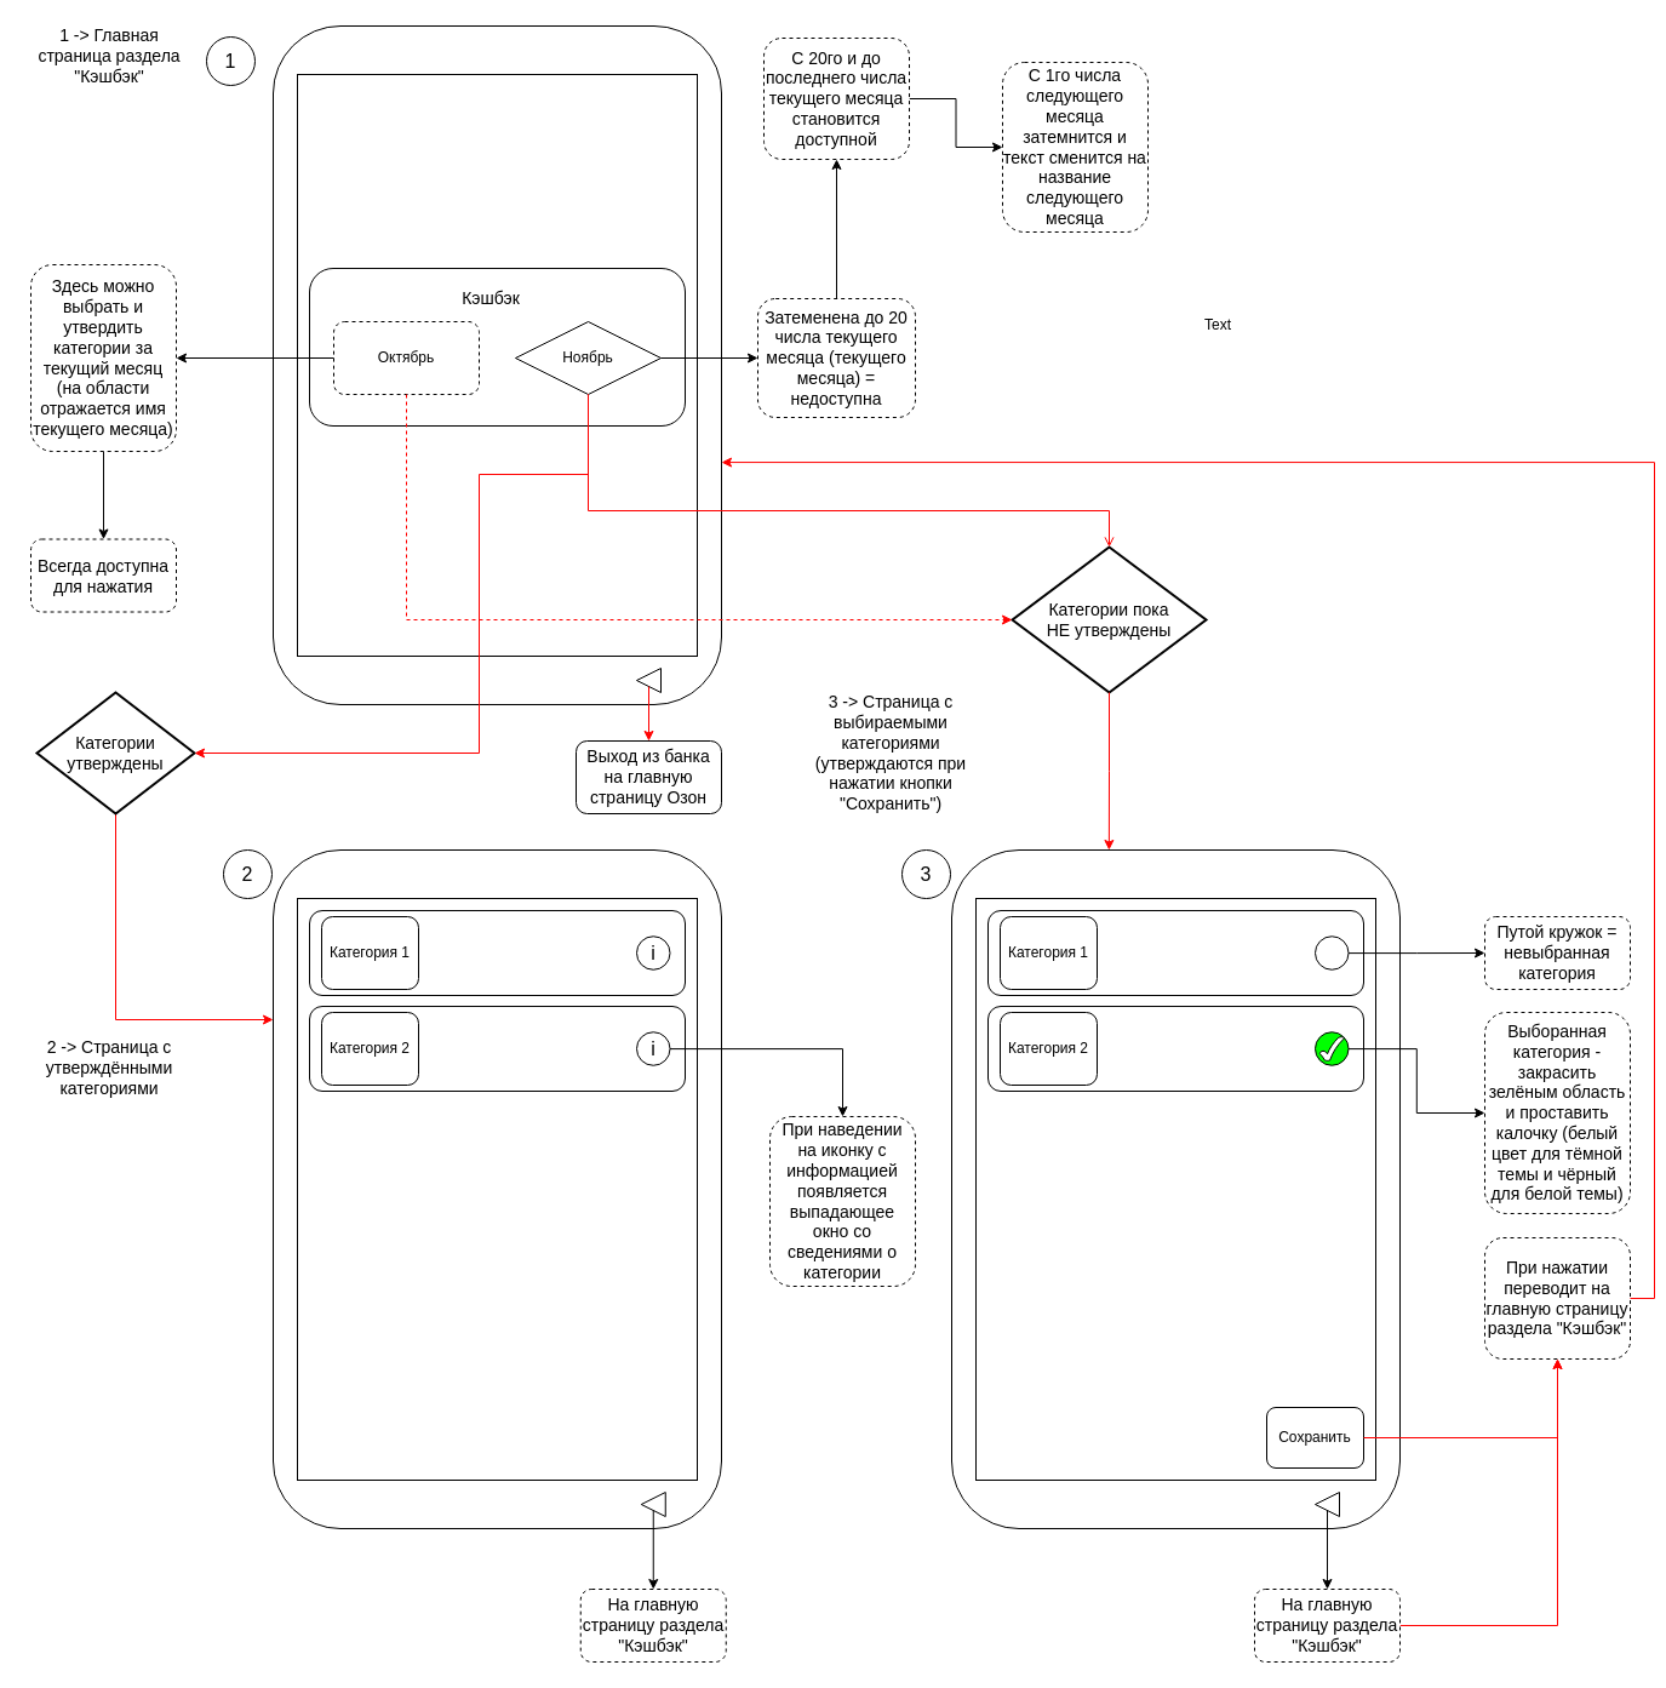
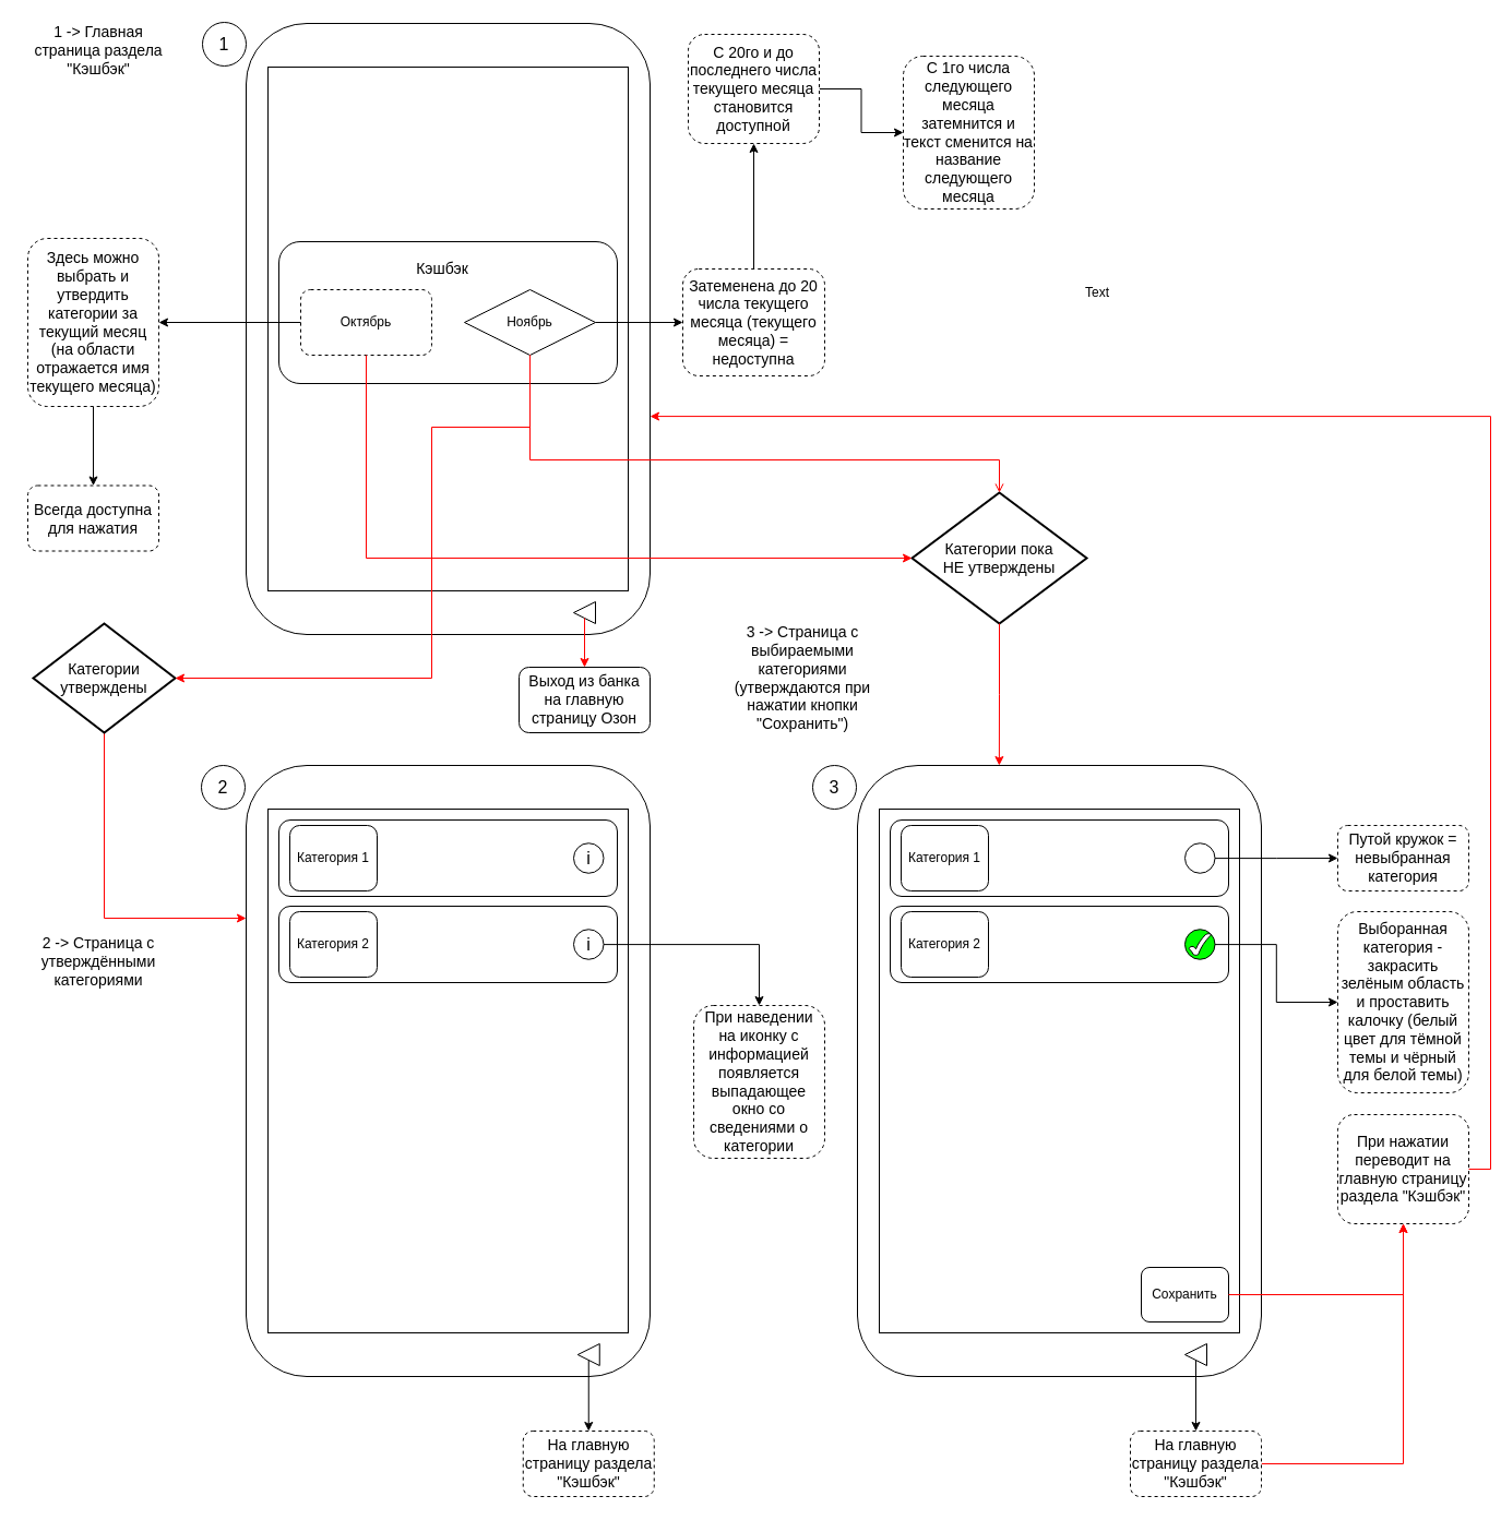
- <mxCell id="48" value="&lt;font size=&quot;3&quot;&gt;1&lt;/font&gt;" style="ellipse;whiteSpace=wrap;html=1;aspect=fixed;" parent="1" vertex="1"><mxGeometry x="170" y="30" width="40" height="40" as="geometry" /></mxCell>
+ <mxCell id="48" value="&lt;font size=&quot;3&quot;&gt;1&lt;/font&gt;" style="ellipse;whiteSpace=wrap;html=1;aspect=fixed;" parent="1" vertex="1"><mxGeometry x="185" y="20" width="40" height="40" as="geometry" /></mxCell>
- <mxCell id="70" style="edgeStyle=orthogonalEdgeStyle;rounded=0;orthogonalLoop=1;jettySize=auto;html=1;exitX=0.5;exitY=1;exitDx=0;exitDy=0;entryX=0;entryY=0.5;entryDx=0;entryDy=0;entryPerimeter=0;strokeColor=#FF0000;dashed=1;" edge="1" parent="1" source="6" target="68"><mxGeometry relative="1" as="geometry" /></mxCell>
+ <mxCell id="70" style="edgeStyle=orthogonalEdgeStyle;rounded=0;orthogonalLoop=1;jettySize=auto;html=1;exitX=0.5;exitY=1;exitDx=0;exitDy=0;entryX=0;entryY=0.5;entryDx=0;entryDy=0;entryPerimeter=0;strokeColor=#FF0000;" edge="1" parent="1" source="6" target="68"><mxGeometry relative="1" as="geometry" /></mxCell>
